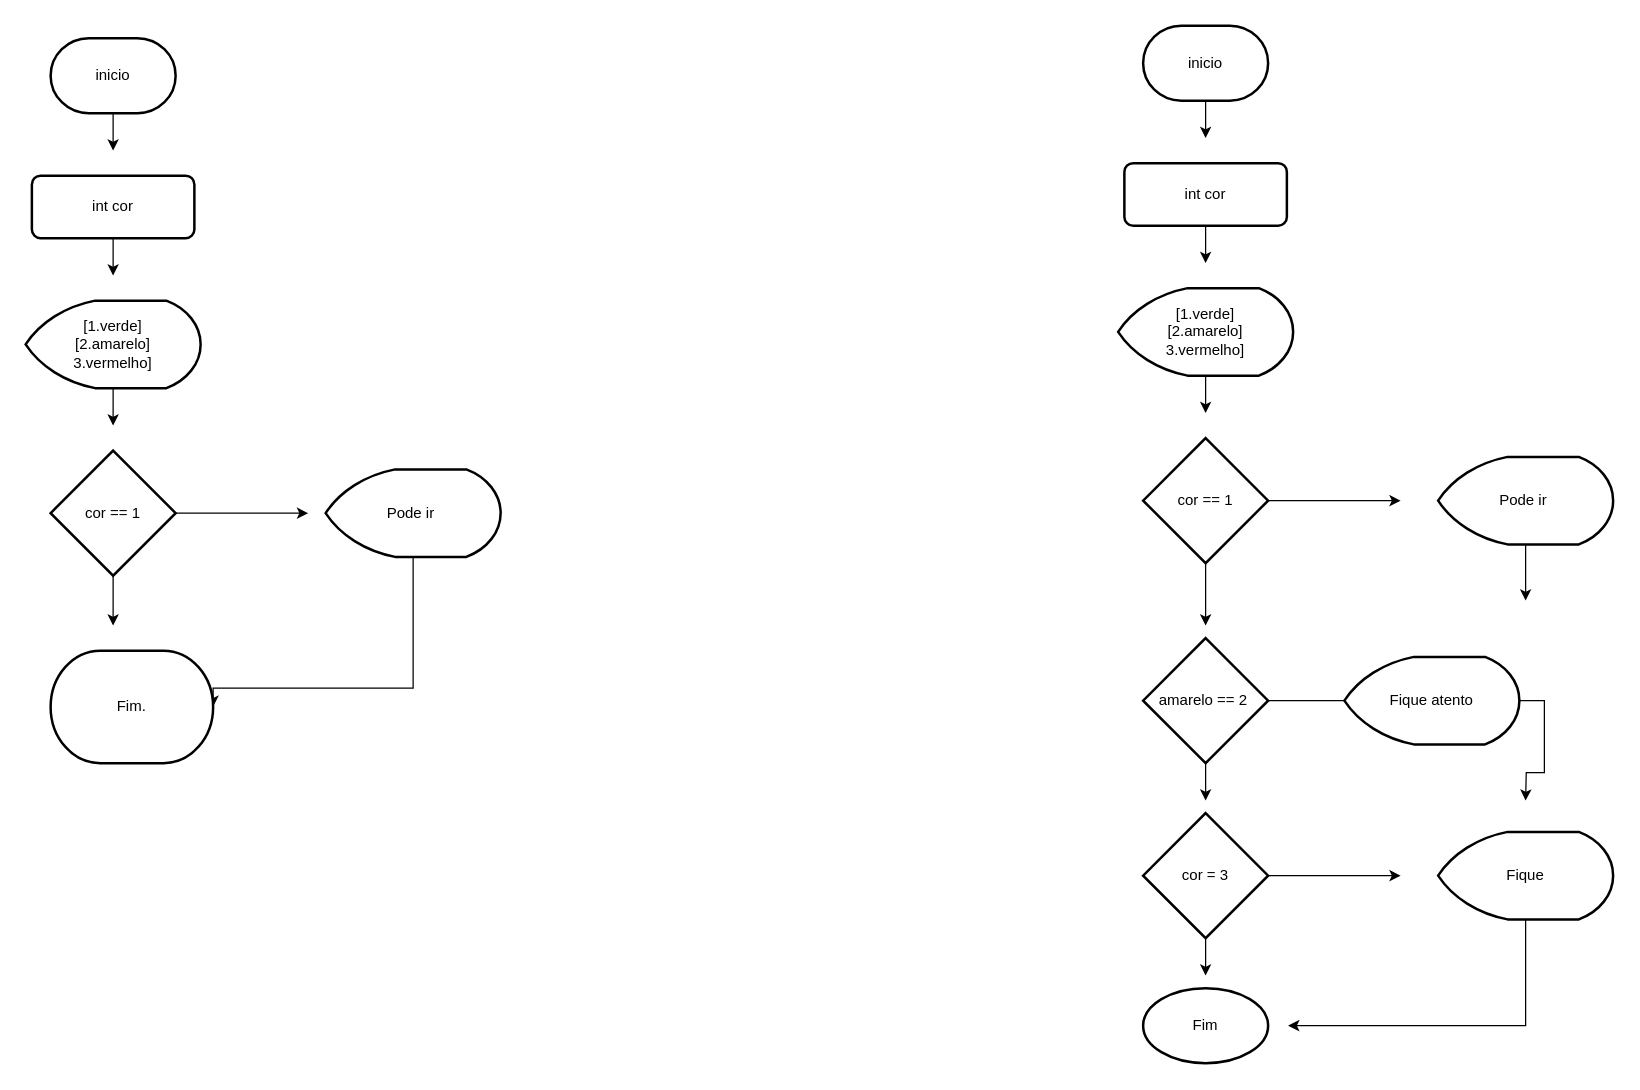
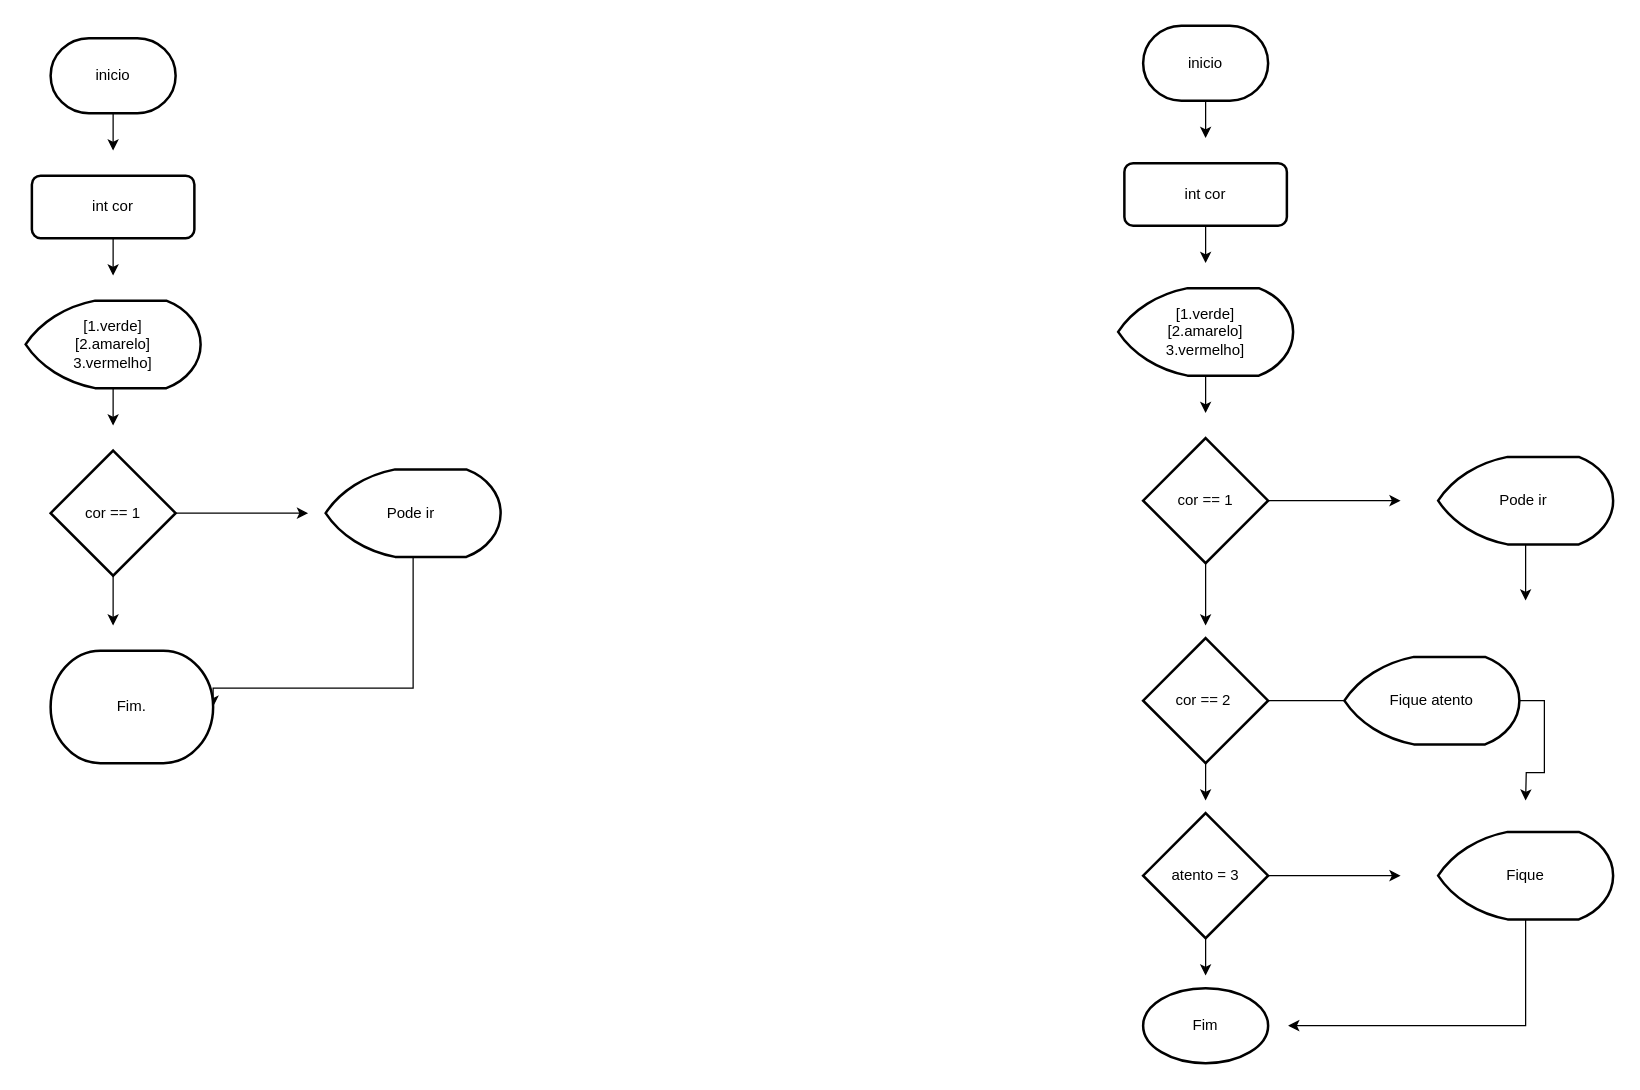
- <mxCell id="13" value="amarelo == 2&amp;nbsp;" style="strokeWidth=2;html=1;shape=mxgraph.flowchart.decision;whiteSpace=wrap;" vertex="1" parent="1"><mxGeometry x="914" y="510" width="100" height="100" as="geometry" /></mxCell>
+ <mxCell id="13" value="cor == 2&amp;nbsp;" style="strokeWidth=2;html=1;shape=mxgraph.flowchart.decision;whiteSpace=wrap;" vertex="1" parent="1"><mxGeometry x="914" y="510" width="100" height="100" as="geometry" /></mxCell>
- <mxCell id="16" value="cor = 3" style="strokeWidth=2;html=1;shape=mxgraph.flowchart.decision;whiteSpace=wrap;" vertex="1" parent="1"><mxGeometry x="914" y="650" width="100" height="100" as="geometry" /></mxCell>
+ <mxCell id="16" value="atento = 3" style="strokeWidth=2;html=1;shape=mxgraph.flowchart.decision;whiteSpace=wrap;" vertex="1" parent="1"><mxGeometry x="914" y="650" width="100" height="100" as="geometry" /></mxCell>
